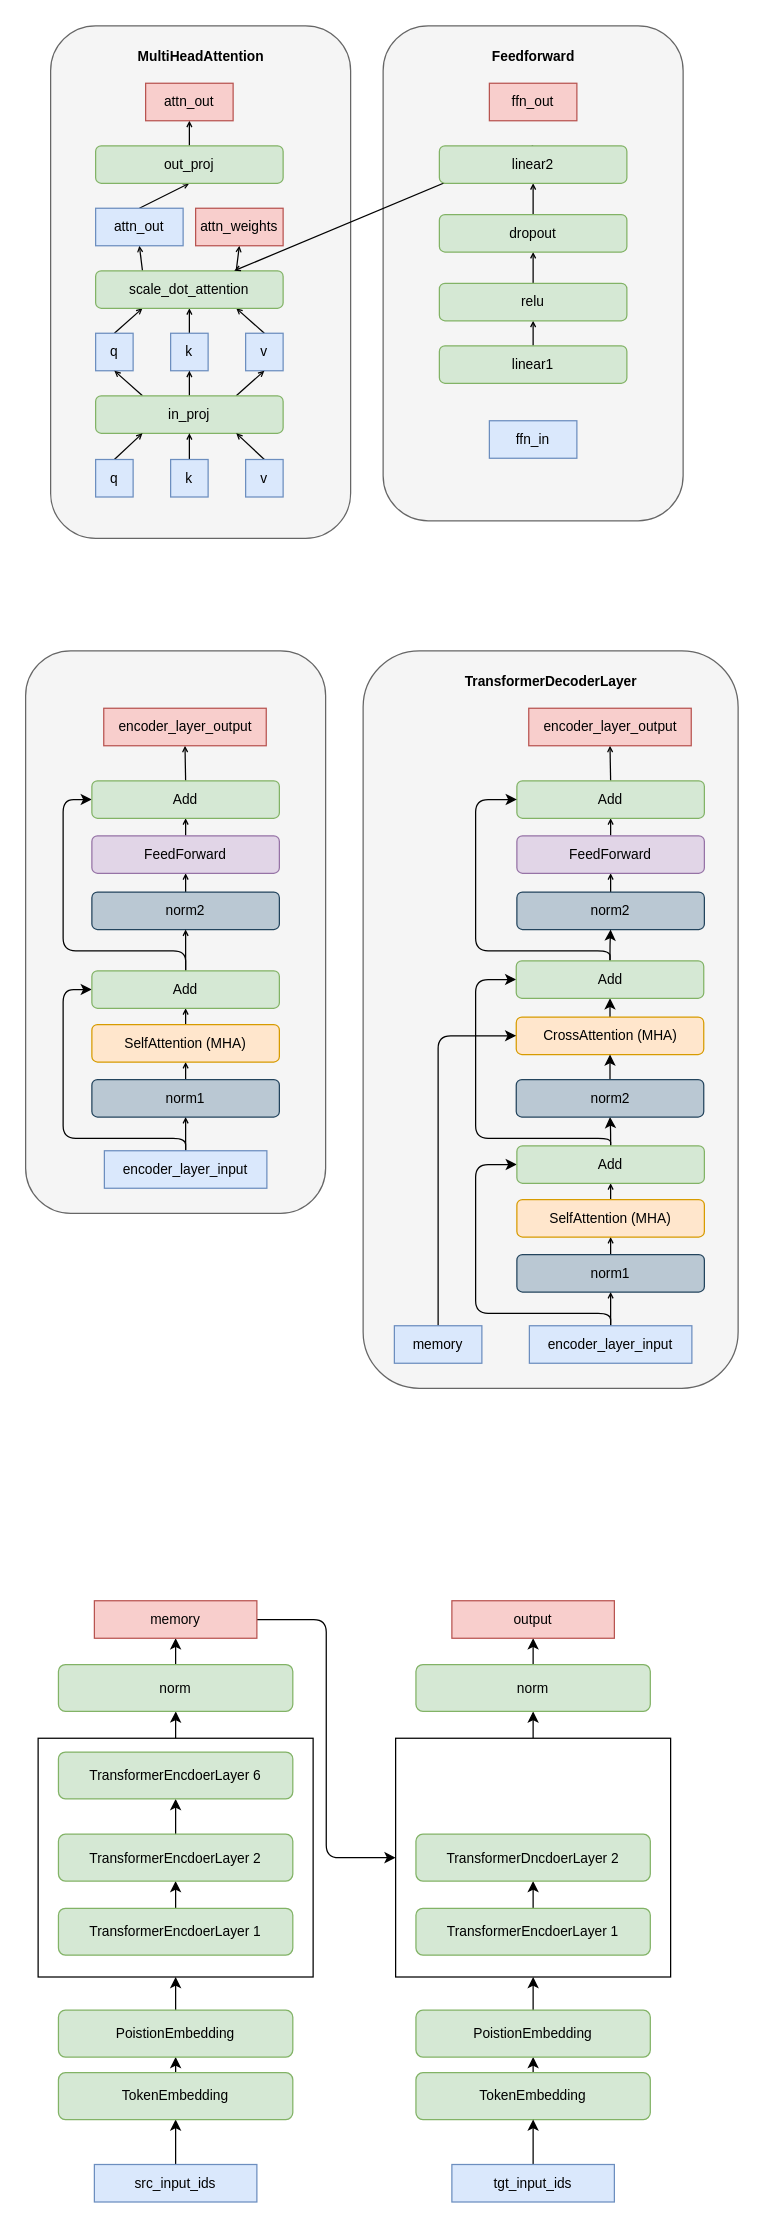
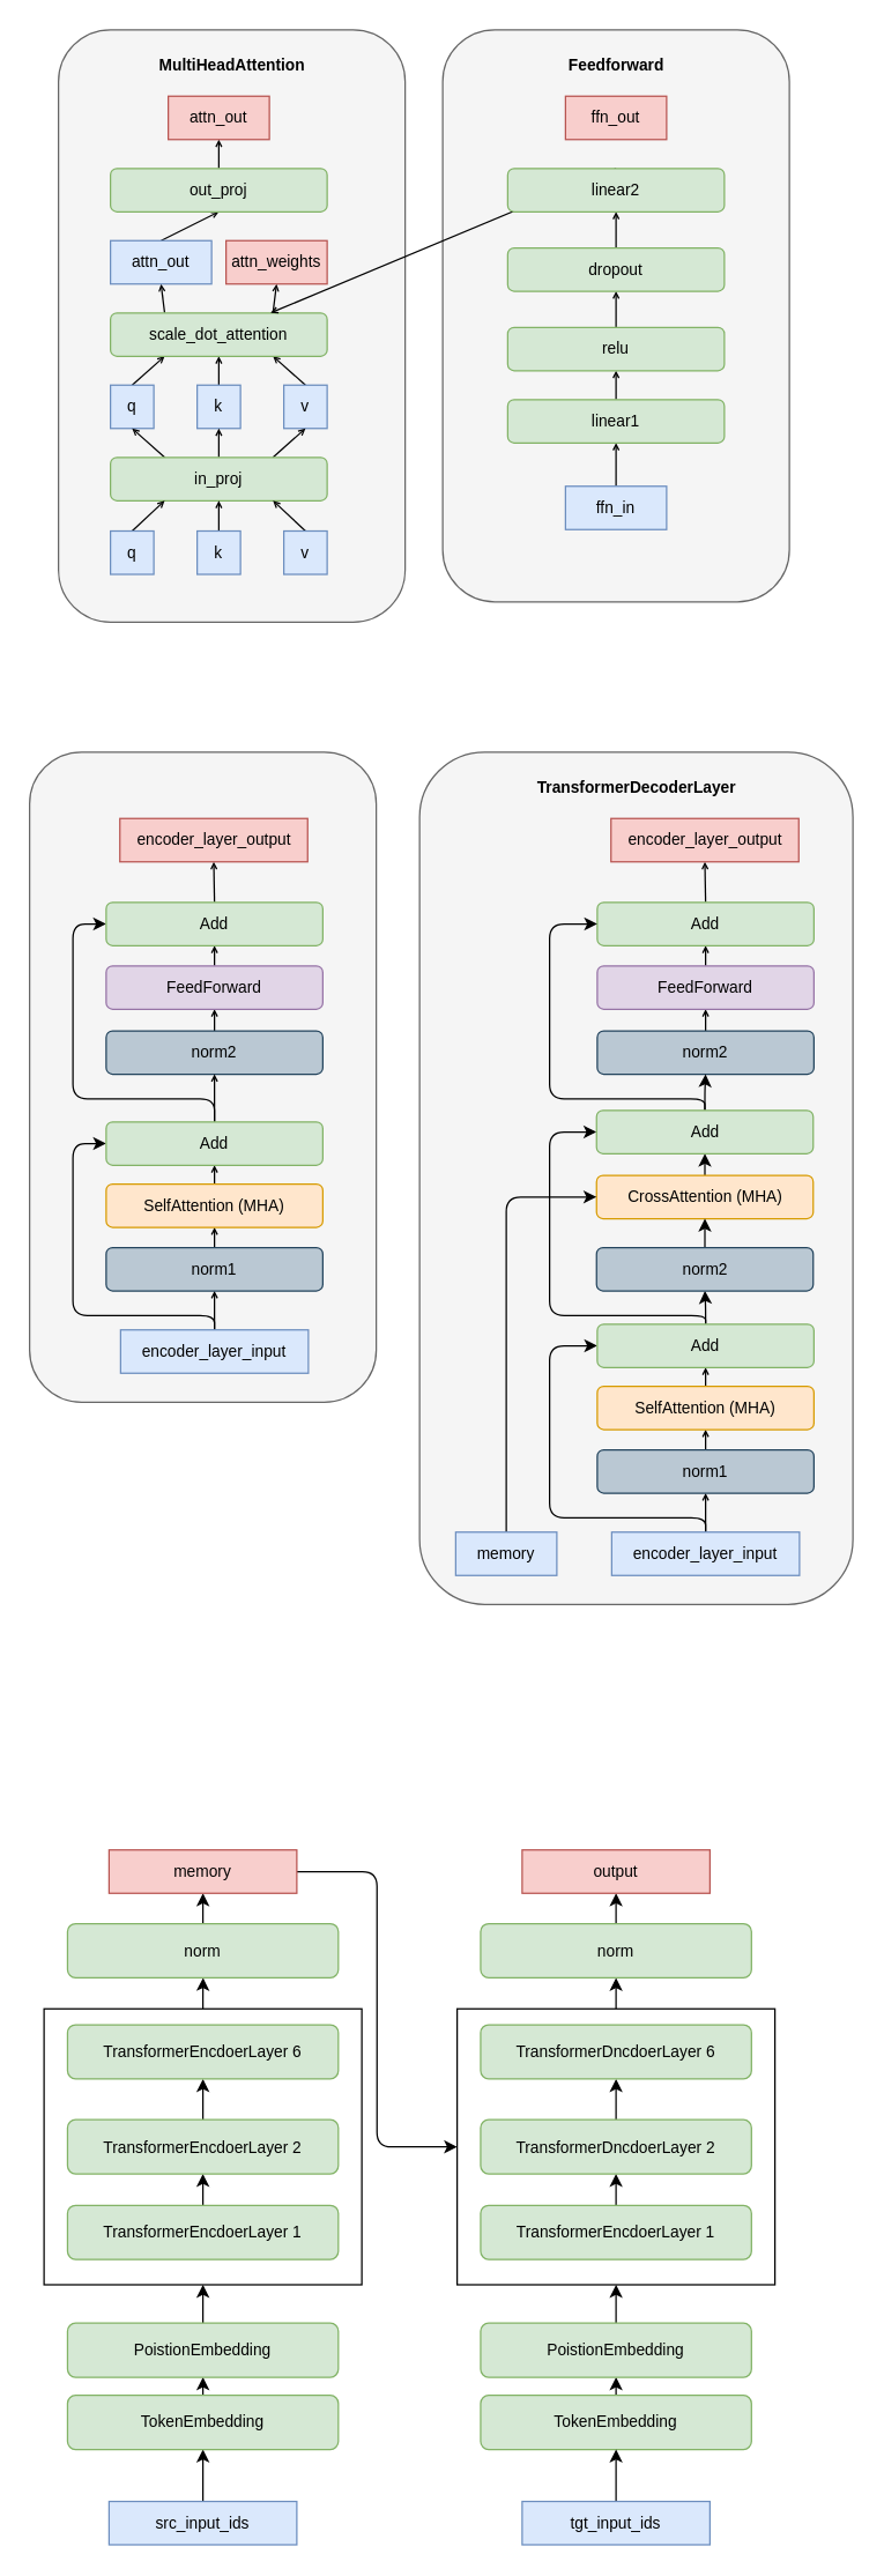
+ <mxCell id="31" style="edgeStyle=none;html=1;exitX=0.5;exitY=0;exitDx=0;exitDy=0;entryX=0.5;entryY=1;entryDx=0;entryDy=0;fontSize=11;startArrow=none;startFill=0;endArrow=open;endFill=0;startSize=3;endSize=3;" parent="1" source="32" target="34" edge="1"><mxGeometry relative="1" as="geometry" /></mxCell>
+ <mxCell id="115" value="TransformerDncdoerLayer 6" style="rounded=1;whiteSpace=wrap;html=1;fontSize=11;fillColor=#d5e8d4;strokeColor=#82b366;" vertex="1" parent="1"><mxGeometry x="332.25" y="1401" width="187.5" height="37.5" as="geometry" /></mxCell>
+ <mxCell id="113" style="edgeStyle=none;html=1;exitX=0.5;exitY=0;exitDx=0;exitDy=0;entryX=0.5;entryY=1;entryDx=0;entryDy=0;" edge="1" parent="1" source="114" target="115"><mxGeometry relative="1" as="geometry" /></mxCell>
